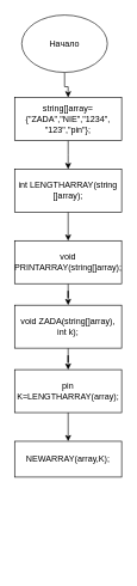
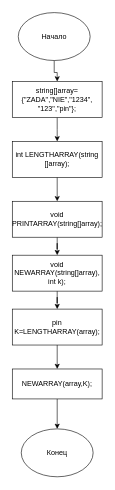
- <mxCell id="12" value="void ZADA(string[]array), int k);" style="rounded=0;whiteSpace=wrap;html=1;" vertex="1" parent="1"><mxGeometry x="20" y="425" width="150" height="60" as="geometry" /></mxCell>
+ <mxCell id="12" value="void NEWARRAY(string[]array), int k);" style="rounded=0;whiteSpace=wrap;html=1;" vertex="1" parent="1"><mxGeometry x="20" y="425" width="150" height="60" as="geometry" /></mxCell>
+ <mxCell id="15" value="" style="edgeStyle=orthogonalEdgeStyle;rounded=0;orthogonalLoop=1;jettySize=auto;html=1;" edge="1" parent="1" source="16" target="6"><mxGeometry relative="1" as="geometry" /></mxCell>
+ <mxCell id="6" value="Конец" style="ellipse;whiteSpace=wrap;html=1;" parent="1" vertex="1"><mxGeometry x="35" y="715" width="120" height="80" as="geometry" /></mxCell>
